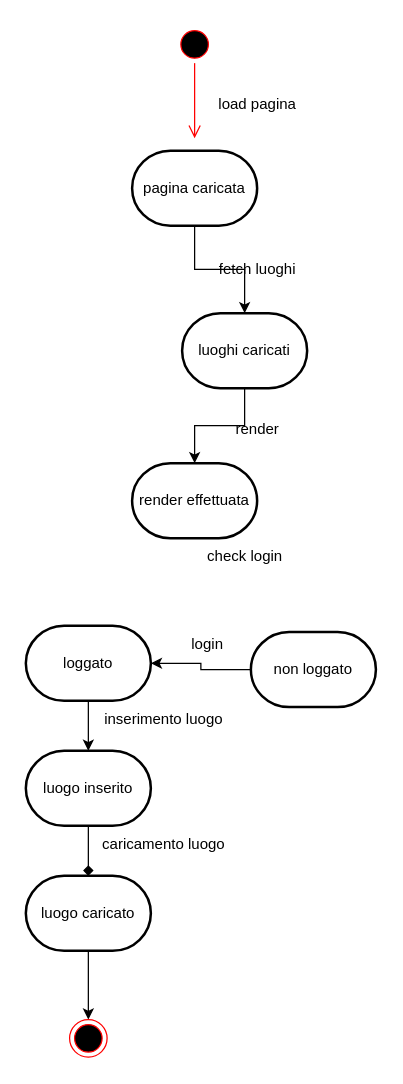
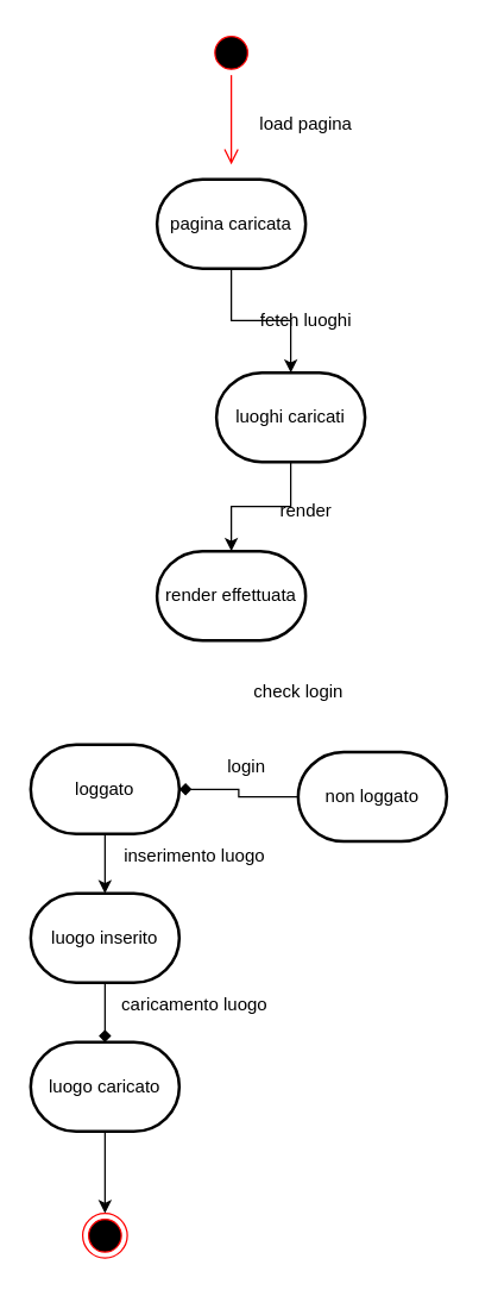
- <mxCell id="15" value="check login" style="text;html=1;align=center;verticalAlign=middle;resizable=0;points=[];autosize=1;strokeColor=none;fillColor=none;" vertex="1" parent="1"><mxGeometry x="155" y="430" width="80" height="30" as="geometry" /></mxCell>
+ <mxCell id="15" value="check login" style="text;html=1;align=center;verticalAlign=middle;resizable=0;points=[];autosize=1;strokeColor=none;fillColor=none;" vertex="1" parent="1"><mxGeometry x="160" y="450" width="80" height="30" as="geometry" /></mxCell>
- <mxCell id="22" style="edgeStyle=orthogonalEdgeStyle;rounded=0;orthogonalLoop=1;jettySize=auto;html=1;entryX=1;entryY=0.5;entryDx=0;entryDy=0;entryPerimeter=0;" edge="1" parent="1" source="14" target="13"><mxGeometry relative="1" as="geometry" /></mxCell>
+ <mxCell id="22" style="edgeStyle=orthogonalEdgeStyle;rounded=0;orthogonalLoop=1;jettySize=auto;html=1;entryX=1;entryY=0.5;entryDx=0;entryDy=0;entryPerimeter=0;endArrow=diamond;" edge="1" parent="1" source="14" target="13"><mxGeometry relative="1" as="geometry" /></mxCell>
